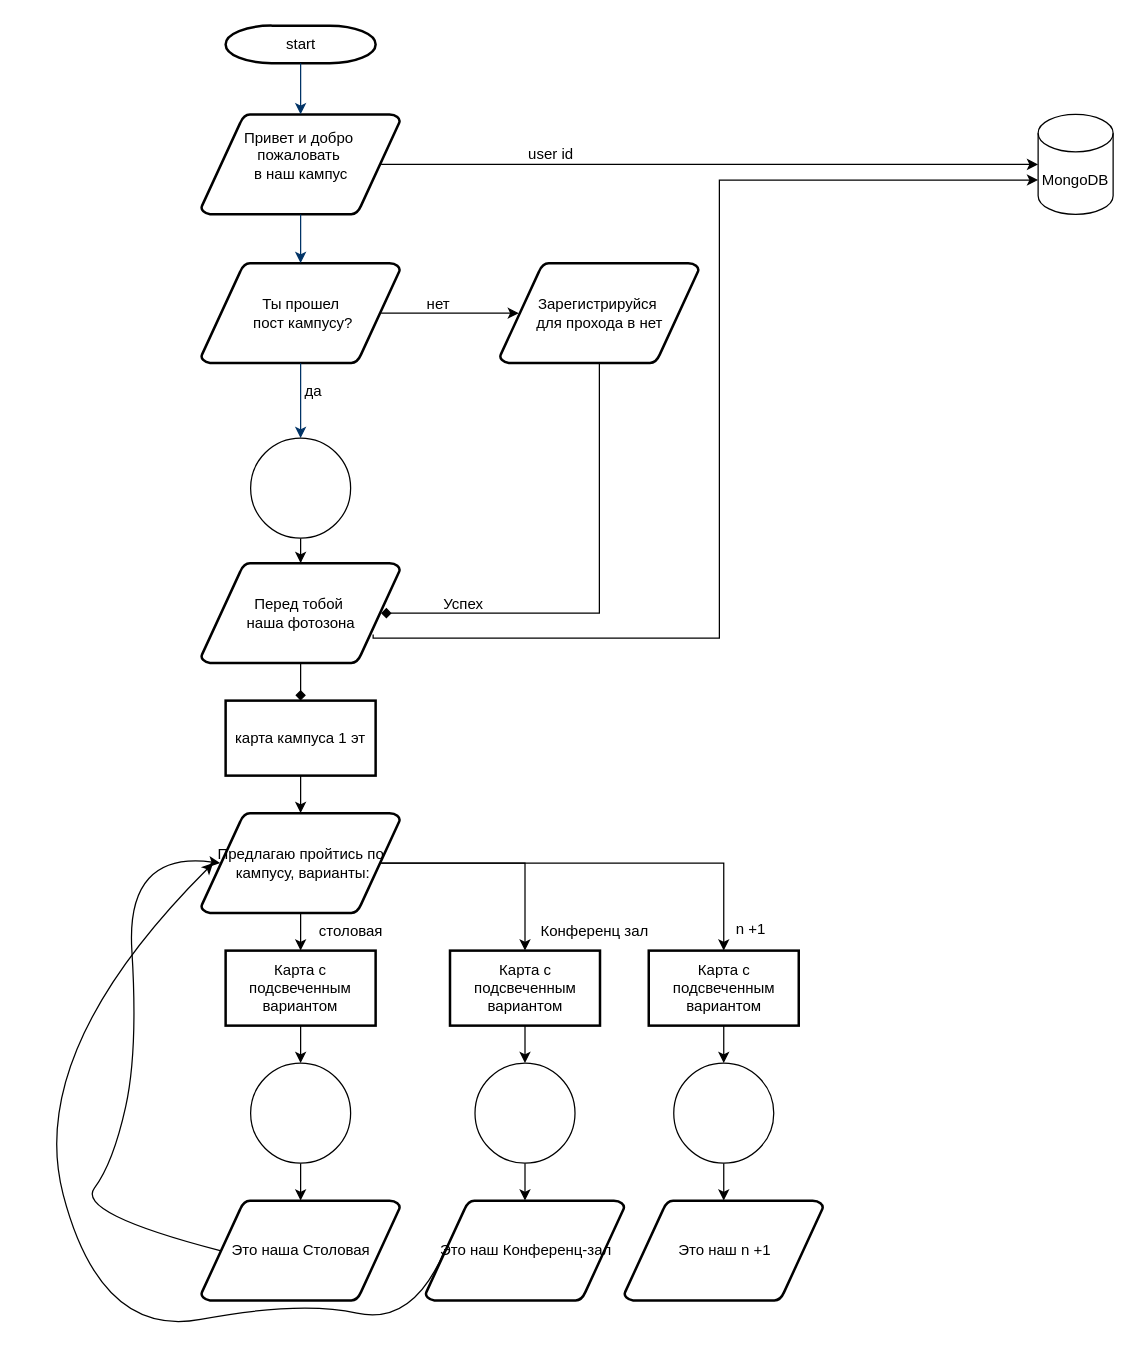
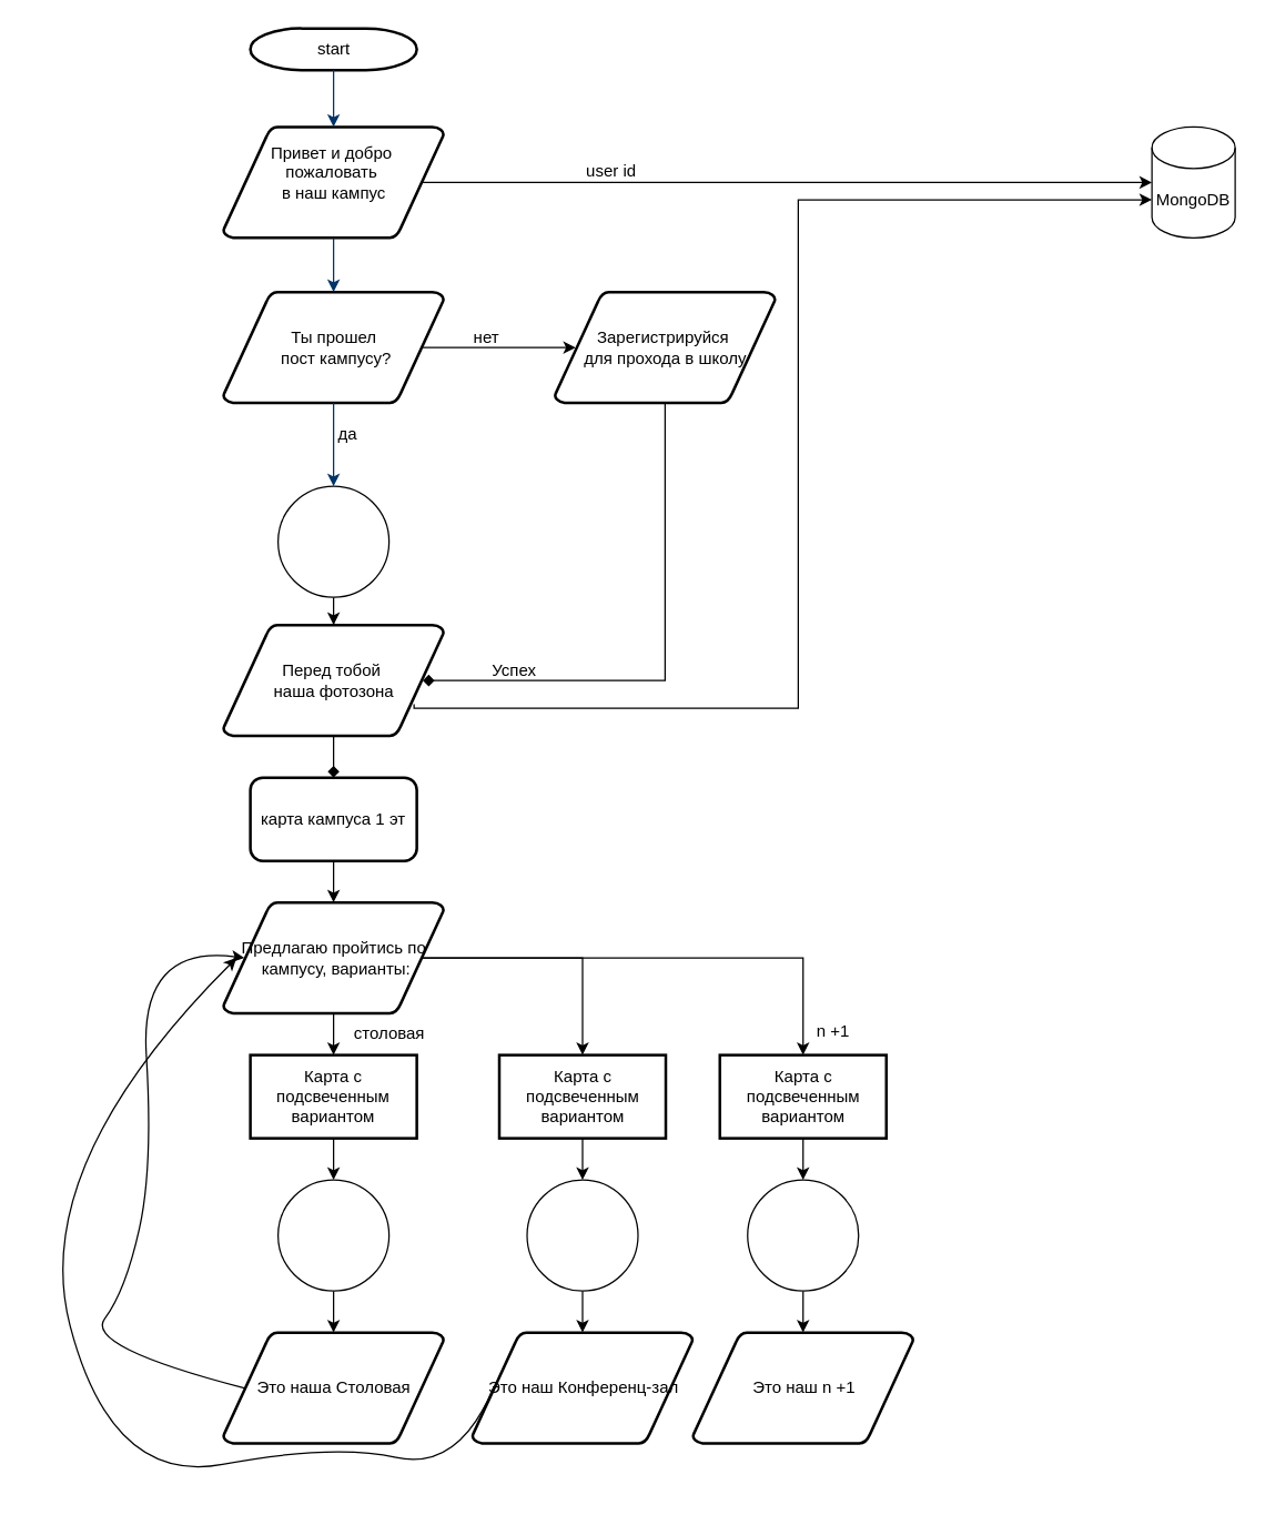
- <mxCell id="13" value="Зарегистрируйся&amp;nbsp;&lt;div&gt;для прохода в нет&lt;/div&gt;" style="shape=mxgraph.flowchart.data;strokeWidth=2;gradientColor=none;gradientDirection=north;fontStyle=0;html=1;" vertex="1" parent="1"><mxGeometry x="399.5" y="210" width="159" height="80" as="geometry" /></mxCell>
+ <mxCell id="13" value="Зарегистрируйся&amp;nbsp;&lt;div&gt;для прохода в школу&lt;/div&gt;" style="shape=mxgraph.flowchart.data;strokeWidth=2;gradientColor=none;gradientDirection=north;fontStyle=0;html=1;" vertex="1" parent="1"><mxGeometry x="399.5" y="210" width="159" height="80" as="geometry" /></mxCell>
- <mxCell id="20" value="карта кампуса 1 эт" style="whiteSpace=wrap;html=1;strokeWidth=2;gradientColor=none;gradientDirection=north;fontStyle=0;" vertex="1" parent="1"><mxGeometry x="180" y="560" width="120" height="60" as="geometry" /></mxCell>
+ <mxCell id="20" value="карта кампуса 1 эт" style="whiteSpace=wrap;html=1;strokeWidth=2;gradientColor=none;gradientDirection=north;fontStyle=0;rounded=1;" vertex="1" parent="1"><mxGeometry x="180" y="560" width="120" height="60" as="geometry" /></mxCell>
- <mxCell id="40" value="Конференц зал" style="text;html=1;align=center;verticalAlign=middle;resizable=0;points=[];autosize=1;strokeColor=none;fillColor=none;" vertex="1" parent="1"><mxGeometry x="420" y="730" width="110" height="30" as="geometry" /></mxCell>
